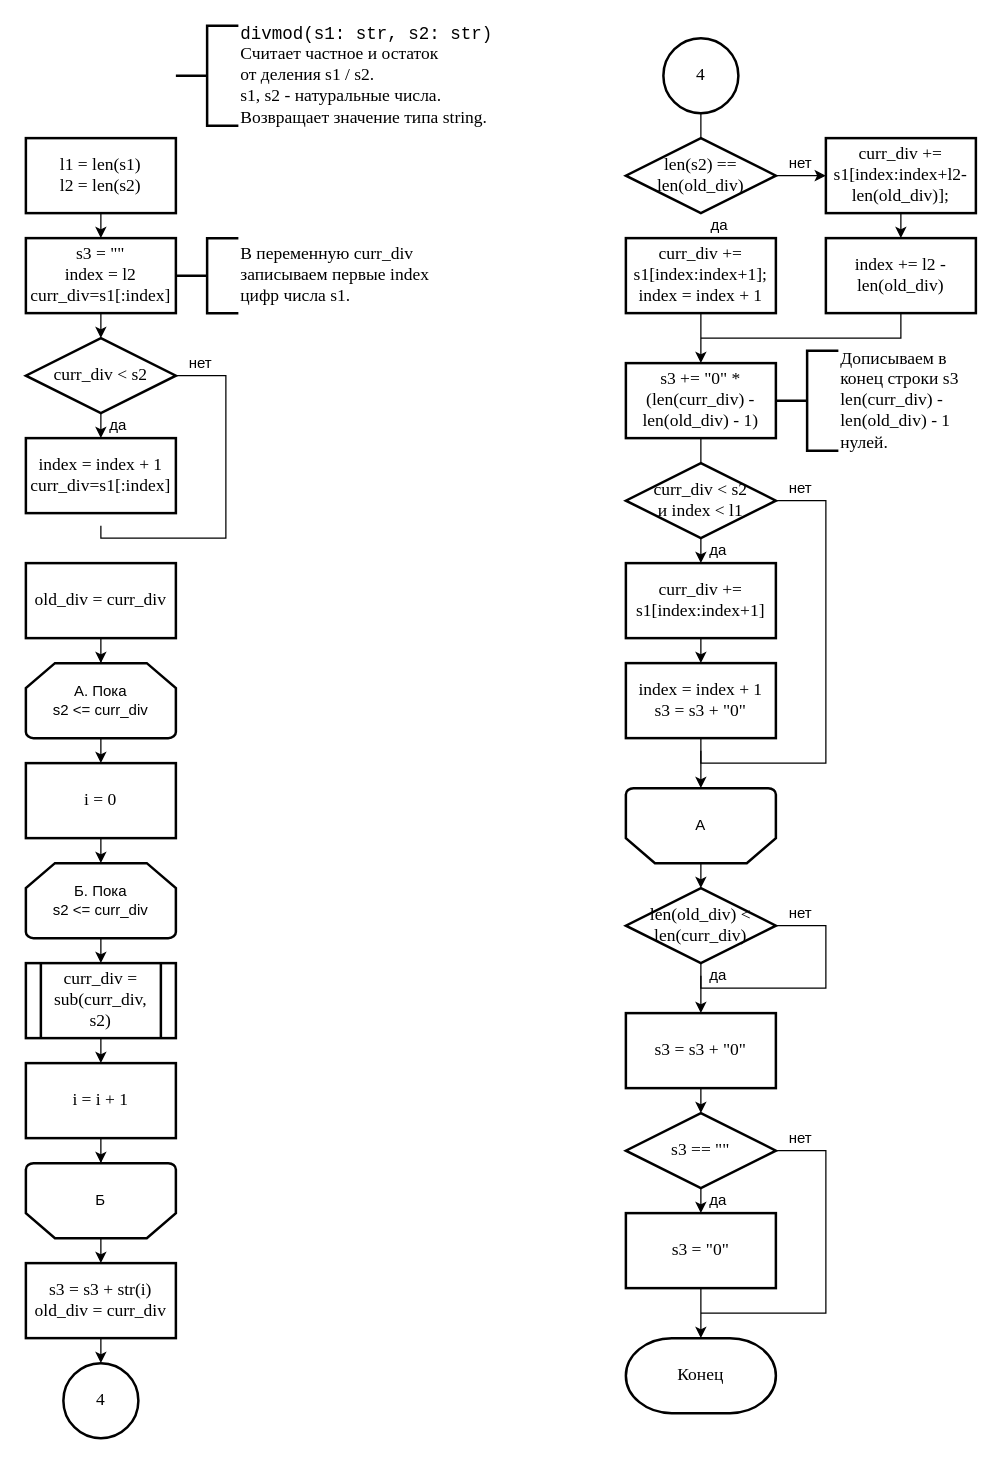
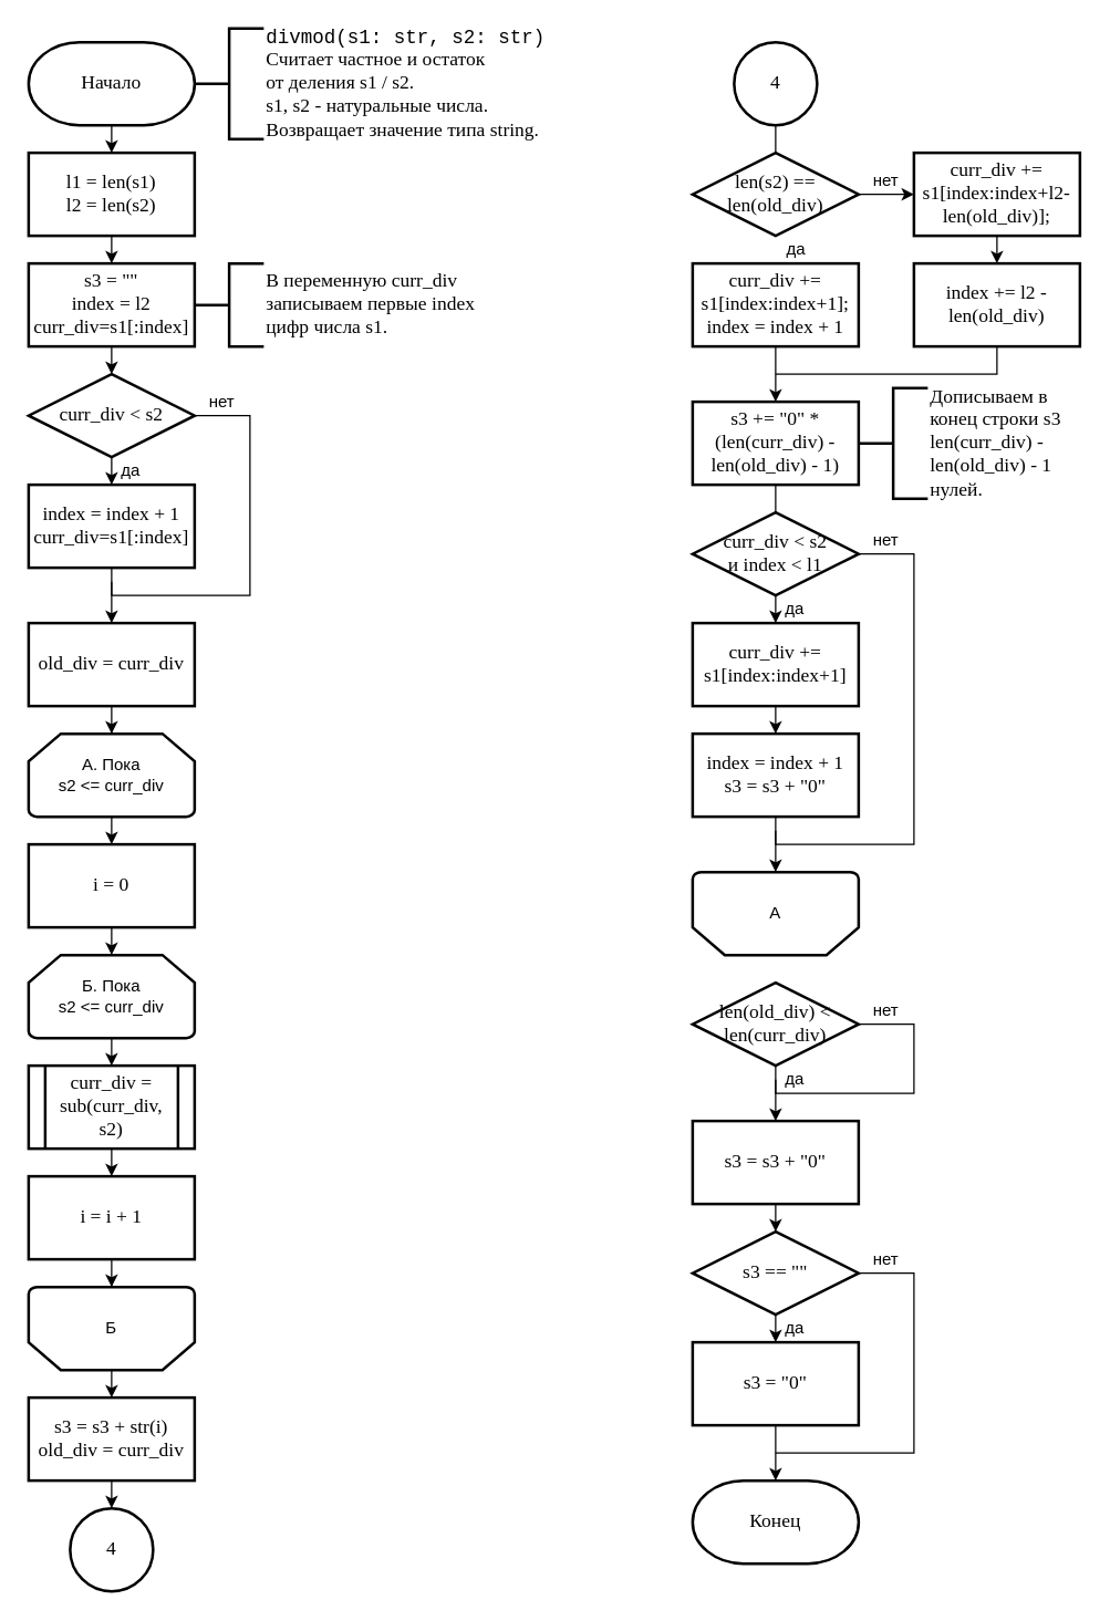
+ <mxCell id="3" value="Начало" style="strokeWidth=2;html=1;shape=mxgraph.flowchart.terminator;whiteSpace=wrap;fontSize=14;fontFamily=Times New Roman;" parent="1" vertex="1"><mxGeometry x="20" y="30" width="120" height="60" as="geometry" /></mxCell>
+ <mxCell id="2" style="edgeStyle=orthogonalEdgeStyle;rounded=0;orthogonalLoop=1;jettySize=auto;html=1;exitX=0.5;exitY=1;exitDx=0;exitDy=0;exitPerimeter=0;entryX=0.5;entryY=0;entryDx=0;entryDy=0;fontFamily=Times New Roman;fontSize=14;" parent="1" source="3" target="5" edge="1"><mxGeometry relative="1" as="geometry" /></mxCell>
+ <mxCell id="10" style="edgeStyle=orthogonalEdgeStyle;rounded=0;orthogonalLoop=1;jettySize=auto;html=1;exitX=0.5;exitY=1;exitDx=0;exitDy=0;entryX=0.5;entryY=0;entryDx=0;entryDy=0;" edge="1" parent="1" source="11" target="27"><mxGeometry relative="1" as="geometry" /></mxCell>
- <mxCell id="31" style="edgeStyle=orthogonalEdgeStyle;rounded=0;orthogonalLoop=1;jettySize=auto;html=1;exitX=0.5;exitY=0;exitDx=0;exitDy=0;exitPerimeter=0;entryX=0.5;entryY=0;entryDx=0;entryDy=0;entryPerimeter=0;endArrow=classic;endFill=1;fontSize=14;" edge="1" parent="1" source="32" target="63"><mxGeometry relative="1" as="geometry" /></mxCell>
